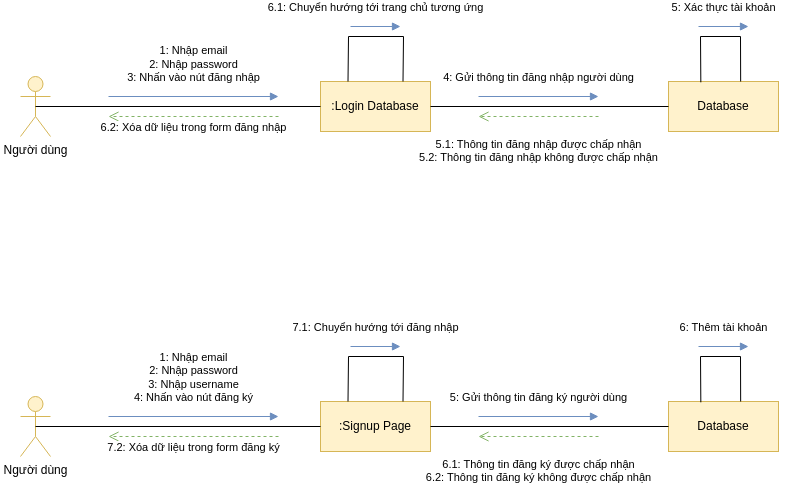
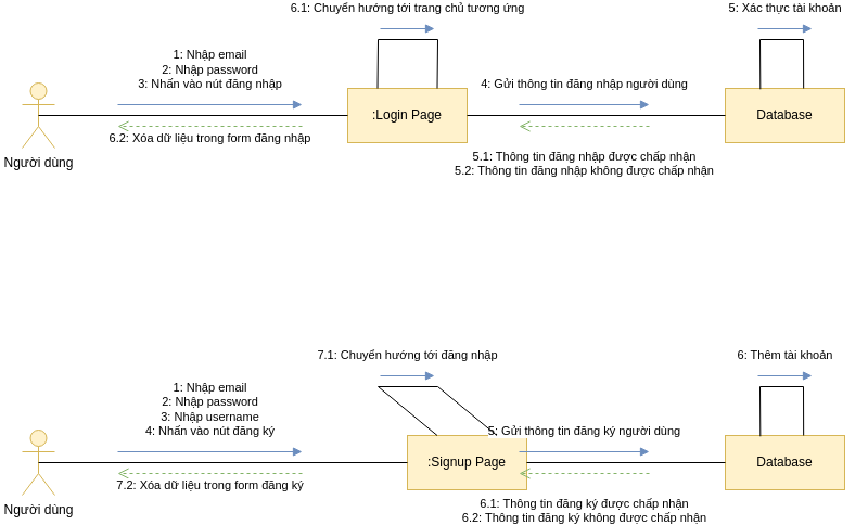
- <mxCell id="3" value=":Login Database" style="html=1;whiteSpace=wrap;fillColor=#fff2cc;strokeColor=#d6b656;" parent="1" vertex="1"><mxGeometry x="320" y="75" width="110" height="50" as="geometry" /></mxCell>
+ <mxCell id="3" value=":Login Page" style="html=1;whiteSpace=wrap;fillColor=#fff2cc;strokeColor=#d6b656;" parent="1" vertex="1"><mxGeometry x="320" y="75" width="110" height="50" as="geometry" /></mxCell>
- <mxCell id="16" value=":Signup Page" style="html=1;whiteSpace=wrap;fillColor=#fff2cc;strokeColor=#d6b656;" parent="1" vertex="1"><mxGeometry x="320" y="395" width="110" height="50" as="geometry" /></mxCell>
+ <mxCell id="16" value=":Signup Page" style="html=1;whiteSpace=wrap;fillColor=#fff2cc;strokeColor=#d6b656;" parent="1" vertex="1"><mxGeometry x="375" y="395" width="110" height="50" as="geometry" /></mxCell>
